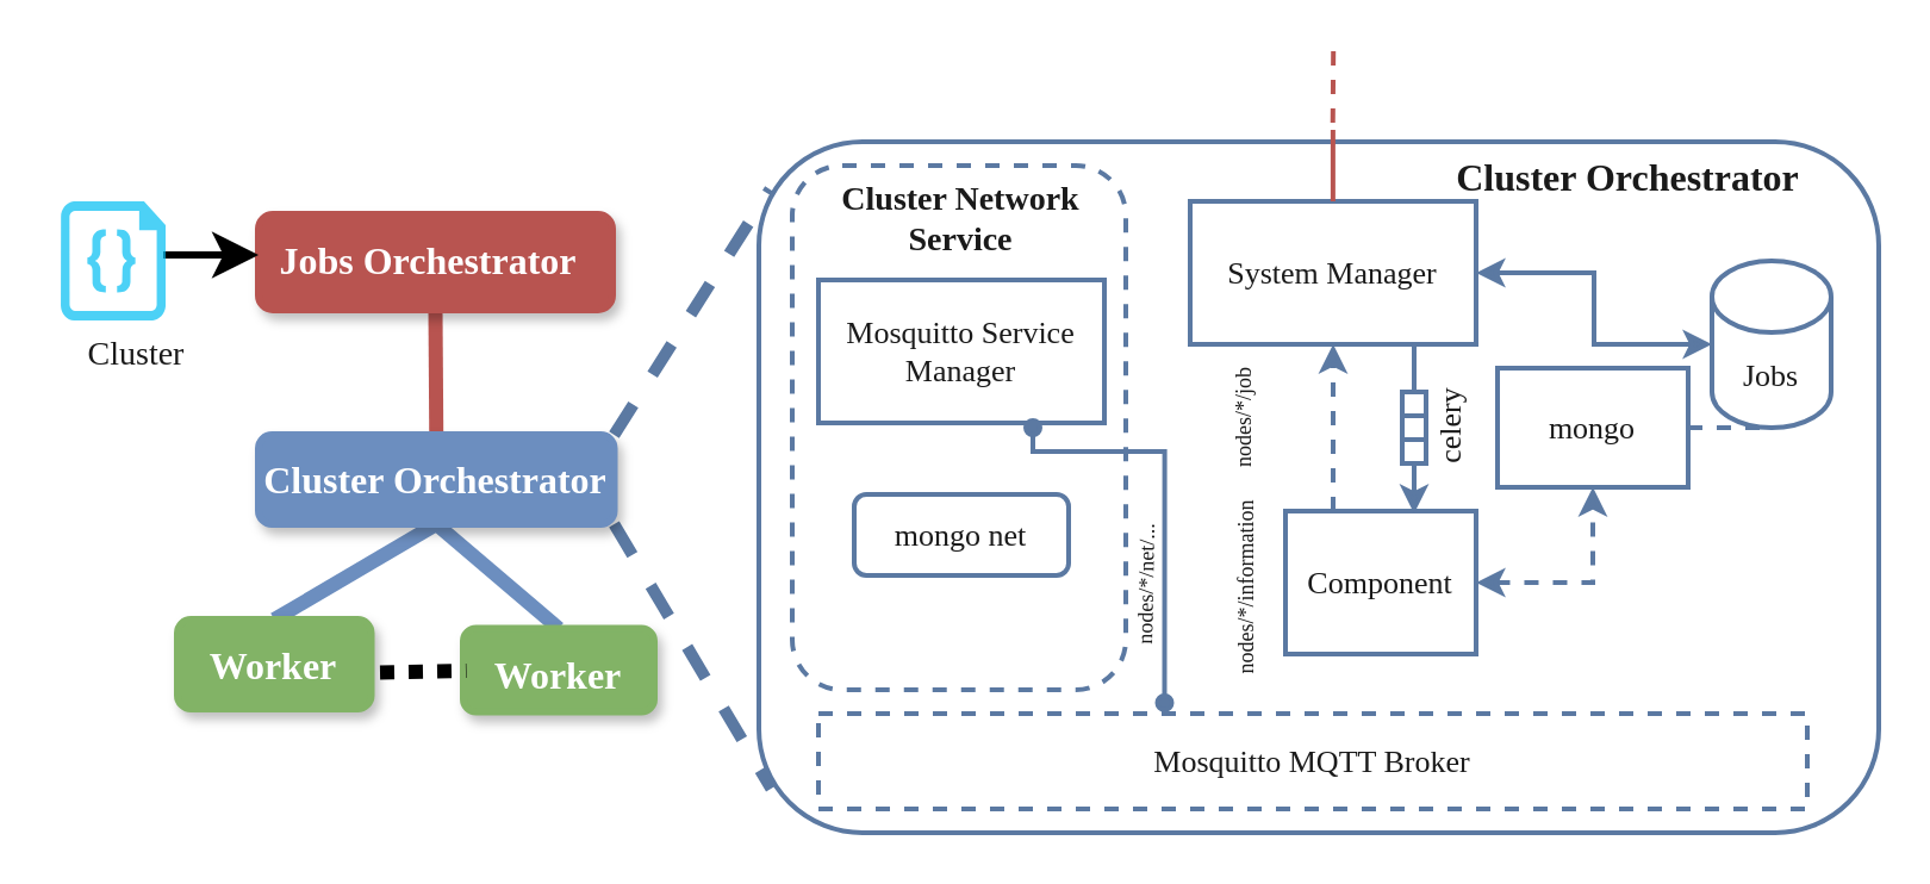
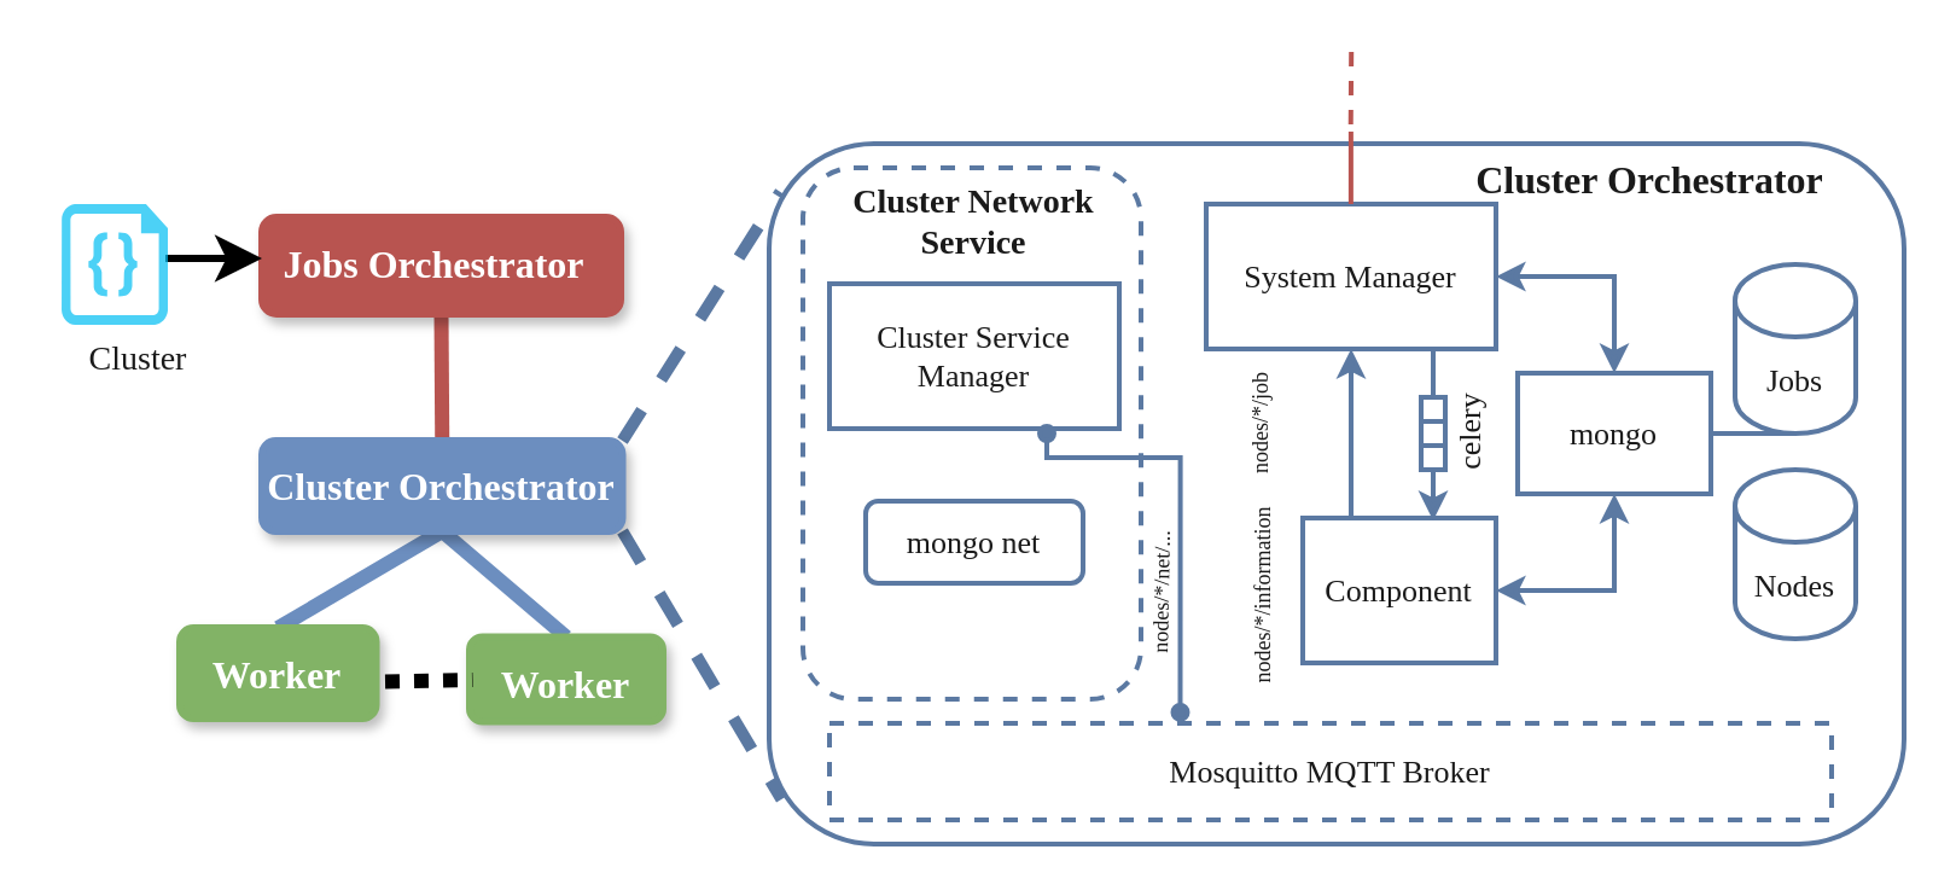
- <mxCell id="3" style="edgeStyle=orthogonalEdgeStyle;rounded=0;orthogonalLoop=1;jettySize=auto;html=1;exitX=1;exitY=0.5;exitDx=0;exitDy=0;startArrow=classic;startFill=1;endArrow=classic;endFill=1;strokeColor=#5b79a2;fontColor=#1A1A1A;strokeWidth=2;fontFamily=CMU Sans Serif;fontSize=13;" parent="1" source="4" target="8" edge="1"><mxGeometry relative="1" as="geometry" /></mxCell>
+ <mxCell id="3" style="edgeStyle=orthogonalEdgeStyle;rounded=0;orthogonalLoop=1;jettySize=auto;html=1;exitX=1;exitY=0.5;exitDx=0;exitDy=0;entryX=0.5;entryY=0;entryDx=0;entryDy=0;startArrow=classic;startFill=1;endArrow=classic;endFill=1;strokeColor=#5b79a2;fontColor=#1A1A1A;strokeWidth=2;fontFamily=CMU Sans Serif;fontSize=13;" parent="1" source="4" target="14" edge="1"><mxGeometry relative="1" as="geometry" /></mxCell>
- <mxCell id="11" value="Mosquitto Service Manager" style="rounded=0;whiteSpace=wrap;html=1;strokeColor=#5b79a2;fontColor=#1A1A1A;fillColor=none;strokeWidth=2;fontFamily=CMU Sans Serif;fontSize=13;" parent="1" vertex="1"><mxGeometry x="343" y="117" width="120" height="60" as="geometry" /></mxCell>
+ <mxCell id="11" value="Cluster Service Manager" style="rounded=0;whiteSpace=wrap;html=1;strokeColor=#5b79a2;fontColor=#1A1A1A;fillColor=none;strokeWidth=2;fontFamily=CMU Sans Serif;fontSize=13;" parent="1" vertex="1"><mxGeometry x="343" y="117" width="120" height="60" as="geometry" /></mxCell>
- <mxCell id="13" style="edgeStyle=orthogonalEdgeStyle;rounded=0;orthogonalLoop=1;jettySize=auto;html=1;exitX=1;exitY=0.5;exitDx=0;exitDy=0;entryX=0.5;entryY=1;entryDx=0;entryDy=0;entryPerimeter=0;endArrow=none;endFill=0;strokeColor=#5b79a2;fontColor=#1A1A1A;strokeWidth=2;fontFamily=CMU Sans Serif;fontSize=13;dashed=1;" parent="1" source="14" target="8" edge="1"><mxGeometry relative="1" as="geometry" /></mxCell>
+ <mxCell id="13" style="edgeStyle=orthogonalEdgeStyle;rounded=0;orthogonalLoop=1;jettySize=auto;html=1;exitX=1;exitY=0.5;exitDx=0;exitDy=0;entryX=0.5;entryY=1;entryDx=0;entryDy=0;entryPerimeter=0;endArrow=none;endFill=0;strokeColor=#5b79a2;fontColor=#1A1A1A;strokeWidth=2;fontFamily=CMU Sans Serif;fontSize=13;" parent="1" source="14" target="8" edge="1"><mxGeometry relative="1" as="geometry" /></mxCell>
- <mxCell id="5" style="edgeStyle=orthogonalEdgeStyle;rounded=0;orthogonalLoop=1;jettySize=auto;html=1;exitX=0.25;exitY=0;exitDx=0;exitDy=0;entryX=0.5;entryY=1;entryDx=0;entryDy=0;endArrow=classic;endFill=1;strokeColor=#5b79a2;fontColor=#1A1A1A;strokeWidth=2;fontFamily=CMU Sans Serif;fontSize=13;dashed=1;" parent="1" source="7" target="4" edge="1"><mxGeometry relative="1" as="geometry" /></mxCell>
+ <mxCell id="5" style="edgeStyle=orthogonalEdgeStyle;rounded=0;orthogonalLoop=1;jettySize=auto;html=1;exitX=0.25;exitY=0;exitDx=0;exitDy=0;entryX=0.5;entryY=1;entryDx=0;entryDy=0;endArrow=classic;endFill=1;strokeColor=#5b79a2;fontColor=#1A1A1A;strokeWidth=2;fontFamily=CMU Sans Serif;fontSize=13;" parent="1" source="7" target="4" edge="1"><mxGeometry relative="1" as="geometry" /></mxCell>
+ <mxCell id="12" value="Nodes" style="shape=cylinder3;whiteSpace=wrap;html=1;boundedLbl=1;backgroundOutline=1;size=15;strokeColor=#5b79a2;fontColor=#1A1A1A;fillColor=none;strokeWidth=2;fontFamily=CMU Sans Serif;fontSize=13;" parent="1" vertex="1"><mxGeometry x="718" y="194" width="50" height="70" as="geometry" /></mxCell>
- <mxCell id="6" style="edgeStyle=orthogonalEdgeStyle;rounded=0;orthogonalLoop=1;jettySize=auto;html=1;exitX=1;exitY=0.5;exitDx=0;exitDy=0;endArrow=classic;endFill=1;startArrow=classic;startFill=1;strokeColor=#5b79a2;fontColor=#1A1A1A;strokeWidth=2;fontFamily=CMU Sans Serif;fontSize=13;dashed=1;" parent="1" source="7" target="14" edge="1"><mxGeometry relative="1" as="geometry" /></mxCell>
+ <mxCell id="6" style="edgeStyle=orthogonalEdgeStyle;rounded=0;orthogonalLoop=1;jettySize=auto;html=1;exitX=1;exitY=0.5;exitDx=0;exitDy=0;endArrow=classic;endFill=1;startArrow=classic;startFill=1;strokeColor=#5b79a2;fontColor=#1A1A1A;strokeWidth=2;fontFamily=CMU Sans Serif;fontSize=13;" parent="1" source="7" target="14" edge="1"><mxGeometry relative="1" as="geometry" /></mxCell>
